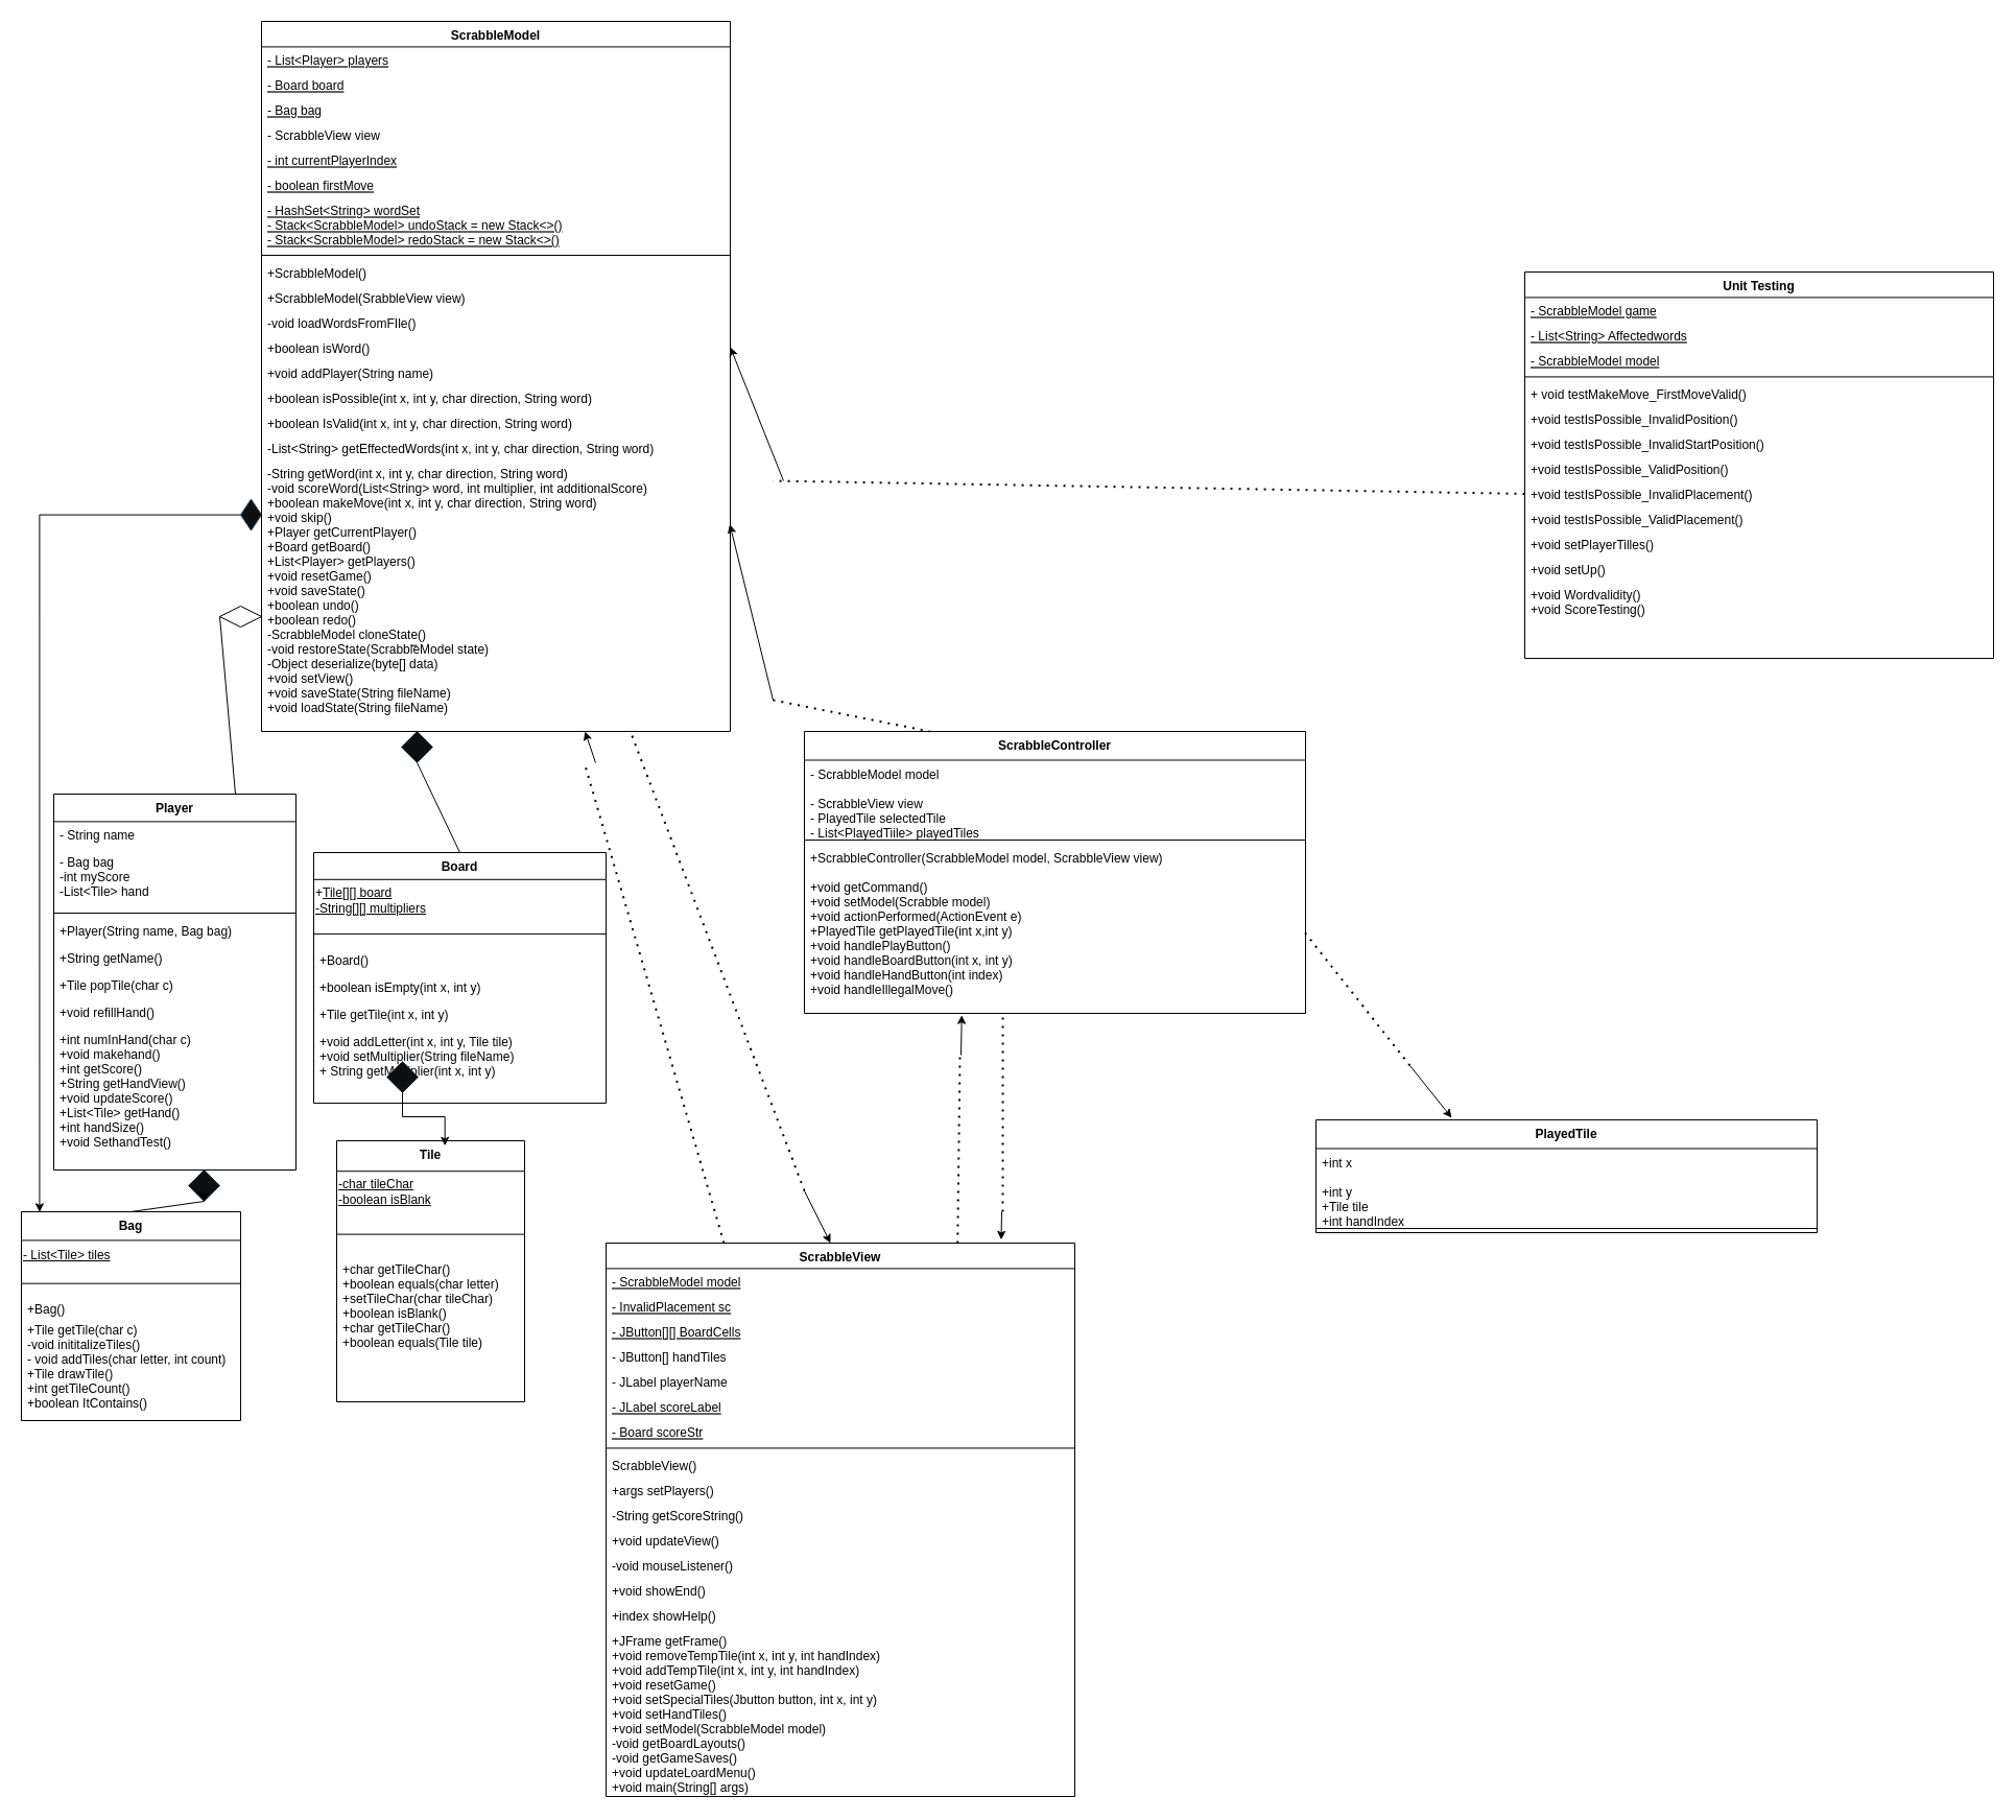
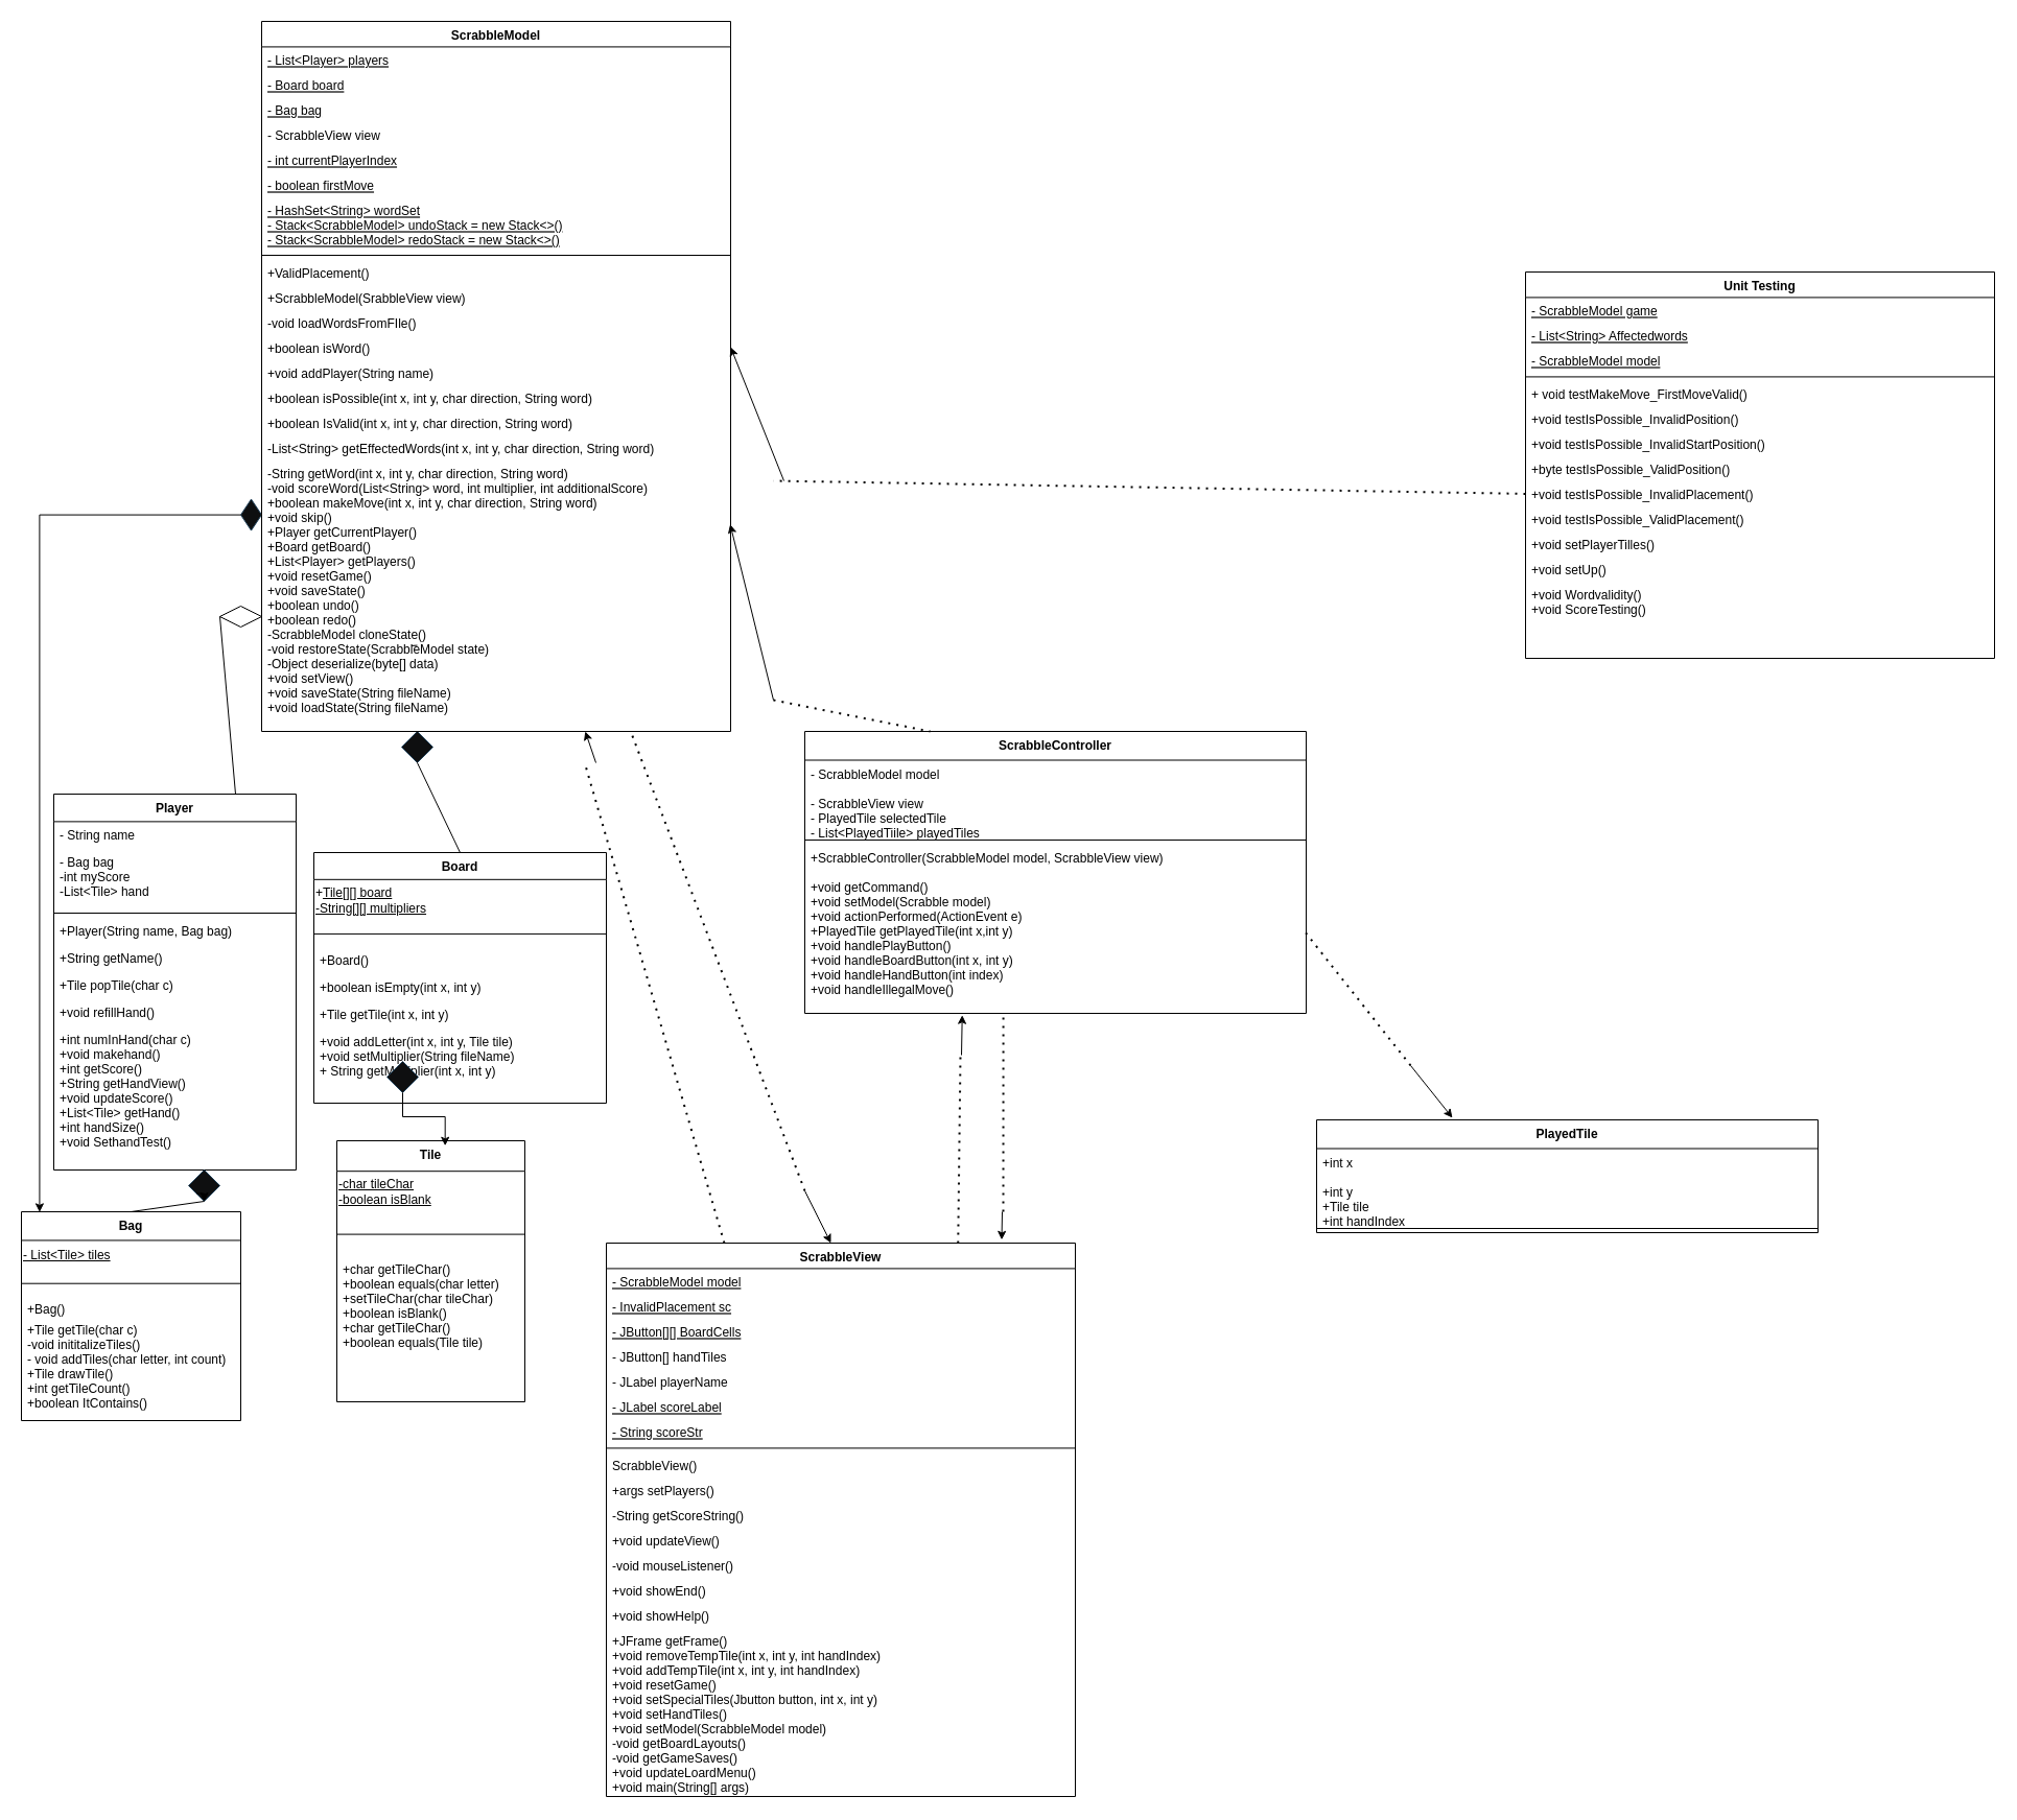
- <mxCell id="93" value="+ScrabbleModel() " style="text;strokeColor=none;fillColor=none;align=left;verticalAlign=top;spacingLeft=4;spacingRight=4;overflow=hidden;rotatable=0;points=[[0,0.5],[1,0.5]];portConstraint=eastwest;" parent="84" vertex="1"><mxGeometry y="228.001" width="449" height="24" as="geometry" /></mxCell>
+ <mxCell id="93" value="+ValidPlacement() " style="text;strokeColor=none;fillColor=none;align=left;verticalAlign=top;spacingLeft=4;spacingRight=4;overflow=hidden;rotatable=0;points=[[0,0.5],[1,0.5]];portConstraint=eastwest;" parent="84" vertex="1"><mxGeometry y="228.001" width="449" height="24" as="geometry" /></mxCell>
- <mxCell id="60" value="+void testIsPossible_ValidPosition()" style="text;strokeColor=none;fillColor=none;align=left;verticalAlign=top;spacingLeft=4;spacingRight=4;overflow=hidden;rotatable=0;points=[[0,0.5],[1,0.5]];portConstraint=eastwest;" parent="52" vertex="1"><mxGeometry y="176.421" width="449" height="24" as="geometry" /></mxCell>
+ <mxCell id="60" value="+byte testIsPossible_ValidPosition()" style="text;strokeColor=none;fillColor=none;align=left;verticalAlign=top;spacingLeft=4;spacingRight=4;overflow=hidden;rotatable=0;points=[[0,0.5],[1,0.5]];portConstraint=eastwest;" parent="52" vertex="1"><mxGeometry y="176.421" width="449" height="24" as="geometry" /></mxCell>
- <mxCell id="74" value="- Board scoreStr" style="text;strokeColor=none;fillColor=none;align=left;verticalAlign=top;spacingLeft=4;spacingRight=4;overflow=hidden;rotatable=0;points=[[0,0.5],[1,0.5]];portConstraint=eastwest;fontStyle=4" parent="67" vertex="1"><mxGeometry y="168.421" width="449" height="24" as="geometry" /></mxCell>
+ <mxCell id="74" value="- String scoreStr" style="text;strokeColor=none;fillColor=none;align=left;verticalAlign=top;spacingLeft=4;spacingRight=4;overflow=hidden;rotatable=0;points=[[0,0.5],[1,0.5]];portConstraint=eastwest;fontStyle=4" parent="67" vertex="1"><mxGeometry y="168.421" width="449" height="24" as="geometry" /></mxCell>
- <mxCell id="82" value="+index showHelp()" style="text;strokeColor=none;fillColor=none;align=left;verticalAlign=top;spacingLeft=4;spacingRight=4;overflow=hidden;rotatable=0;points=[[0,0.5],[1,0.5]];portConstraint=eastwest;" parent="67" vertex="1"><mxGeometry y="344.421" width="449" height="24" as="geometry" /></mxCell>
+ <mxCell id="82" value="+void showHelp()" style="text;strokeColor=none;fillColor=none;align=left;verticalAlign=top;spacingLeft=4;spacingRight=4;overflow=hidden;rotatable=0;points=[[0,0.5],[1,0.5]];portConstraint=eastwest;" parent="67" vertex="1"><mxGeometry y="344.421" width="449" height="24" as="geometry" /></mxCell>
